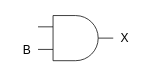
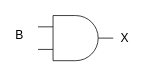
- <mxCell id="3" value="B" style="text;html=1;resizable=0;autosize=1;align=center;verticalAlign=middle;points=[];fillColor=none;strokeColor=none;rounded=0;fontSize=16;" vertex="1" parent="1"><mxGeometry x="20" y="56" width="30" height="20" as="geometry" /></mxCell>
+ <mxCell id="3" value="B" style="text;html=1;resizable=0;autosize=1;align=center;verticalAlign=middle;points=[];fillColor=none;strokeColor=none;rounded=0;fontSize=16;" vertex="1" parent="1"><mxGeometry x="10" y="36" width="30" height="20" as="geometry" /></mxCell>
